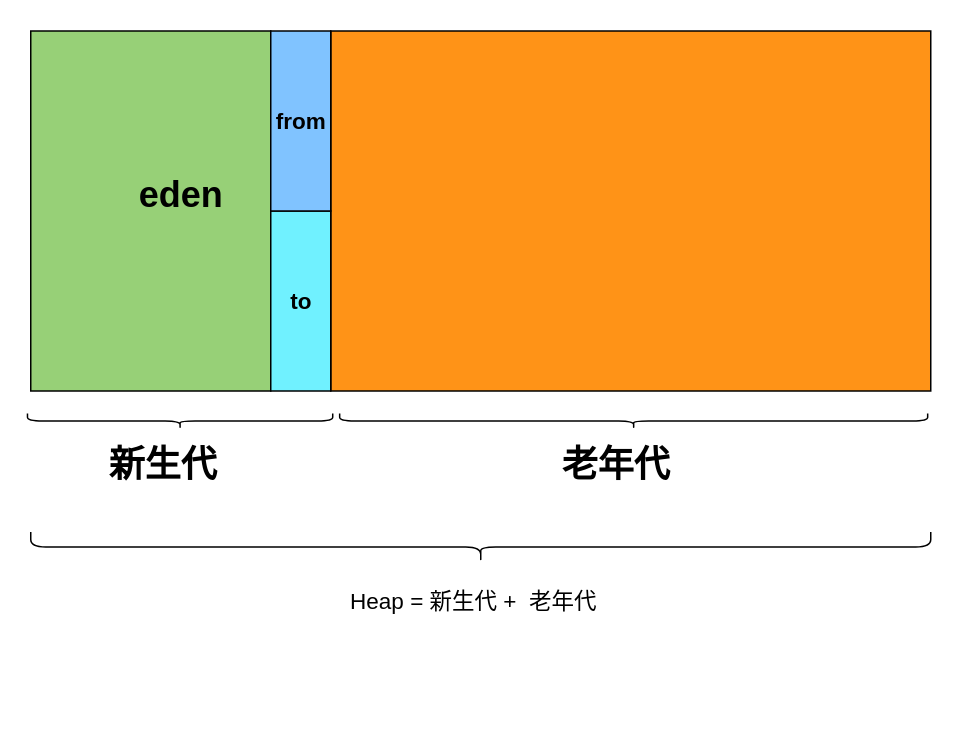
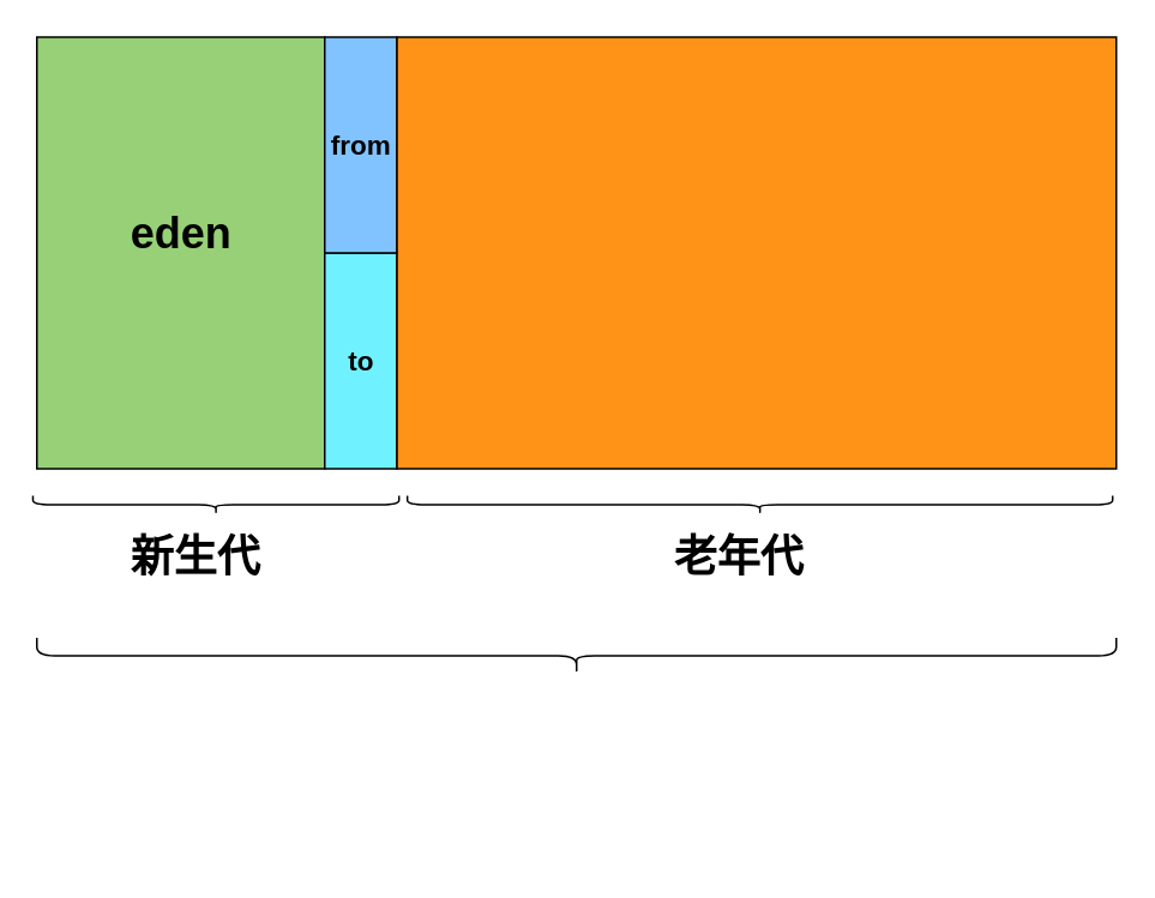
- <mxCell id="10" value="eden" style="text;strokeColor=none;fillColor=none;html=1;fontSize=24;fontStyle=1;verticalAlign=middle;align=center;" vertex="1" parent="1"><mxGeometry x="70" y="110" width="100" height="40" as="geometry" /></mxCell>
+ <mxCell id="10" value="eden" style="text;strokeColor=none;fillColor=none;html=1;fontSize=24;fontStyle=1;verticalAlign=middle;align=center;" vertex="1" parent="1"><mxGeometry x="50" y="110" width="100" height="40" as="geometry" /></mxCell>
- <mxCell id="14" value="Heap = 新生代 +&amp;nbsp; 老年代" style="text;html=1;align=center;verticalAlign=middle;resizable=0;points=[];autosize=1;strokeColor=none;fontSize=15;" vertex="1" parent="1"><mxGeometry x="225" y="390" width="180" height="20" as="geometry" /></mxCell>
